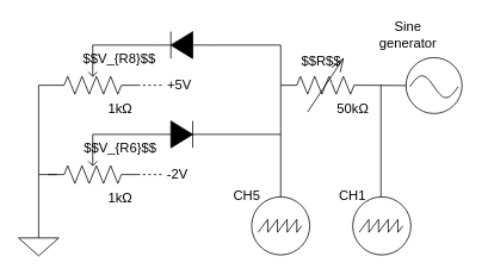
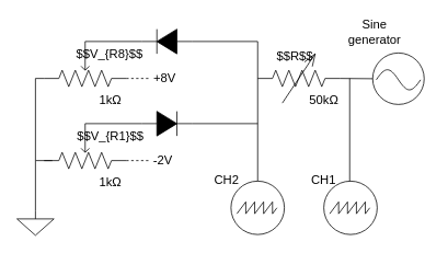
- <mxCell id="21" value="&lt;font style=&quot;font-size: 15px;&quot;&gt;+5V&lt;/font&gt;" style="text;html=1;strokeColor=none;fillColor=none;align=center;verticalAlign=middle;whiteSpace=wrap;rounded=0;" parent="1" vertex="1"><mxGeometry x="170" y="79" width="60" height="30" as="geometry" /></mxCell>
+ <mxCell id="21" value="&lt;font style=&quot;font-size: 15px;&quot;&gt;+8V&lt;/font&gt;" style="text;html=1;strokeColor=none;fillColor=none;align=center;verticalAlign=middle;whiteSpace=wrap;rounded=0;" parent="1" vertex="1"><mxGeometry x="170" y="79" width="60" height="30" as="geometry" /></mxCell>
- <mxCell id="32" value="&lt;font style=&quot;font-size: 15px;&quot;&gt;$$V_{R6}$$&lt;/font&gt;" style="text;html=1;strokeColor=none;fillColor=none;align=center;verticalAlign=middle;whiteSpace=wrap;rounded=0;" vertex="1" parent="1"><mxGeometry x="104" y="149" width="60" height="30" as="geometry" /></mxCell>
+ <mxCell id="32" value="&lt;font style=&quot;font-size: 15px;&quot;&gt;$$V_{R1}$$&lt;/font&gt;" style="text;html=1;strokeColor=none;fillColor=none;align=center;verticalAlign=middle;whiteSpace=wrap;rounded=0;" vertex="1" parent="1"><mxGeometry x="104" y="149" width="60" height="30" as="geometry" /></mxCell>
- <mxCell id="24" value="&lt;font style=&quot;font-size: 15px;&quot;&gt;CH5&lt;/font&gt;" style="text;html=1;strokeColor=none;fillColor=none;align=center;verticalAlign=middle;whiteSpace=wrap;rounded=0;" parent="1" vertex="1"><mxGeometry x="243" y="200" width="65" height="35" as="geometry" /></mxCell>
+ <mxCell id="24" value="&lt;font style=&quot;font-size: 15px;&quot;&gt;CH2&lt;/font&gt;" style="text;html=1;strokeColor=none;fillColor=none;align=center;verticalAlign=middle;whiteSpace=wrap;rounded=0;" parent="1" vertex="1"><mxGeometry x="243" y="200" width="65" height="35" as="geometry" /></mxCell>
